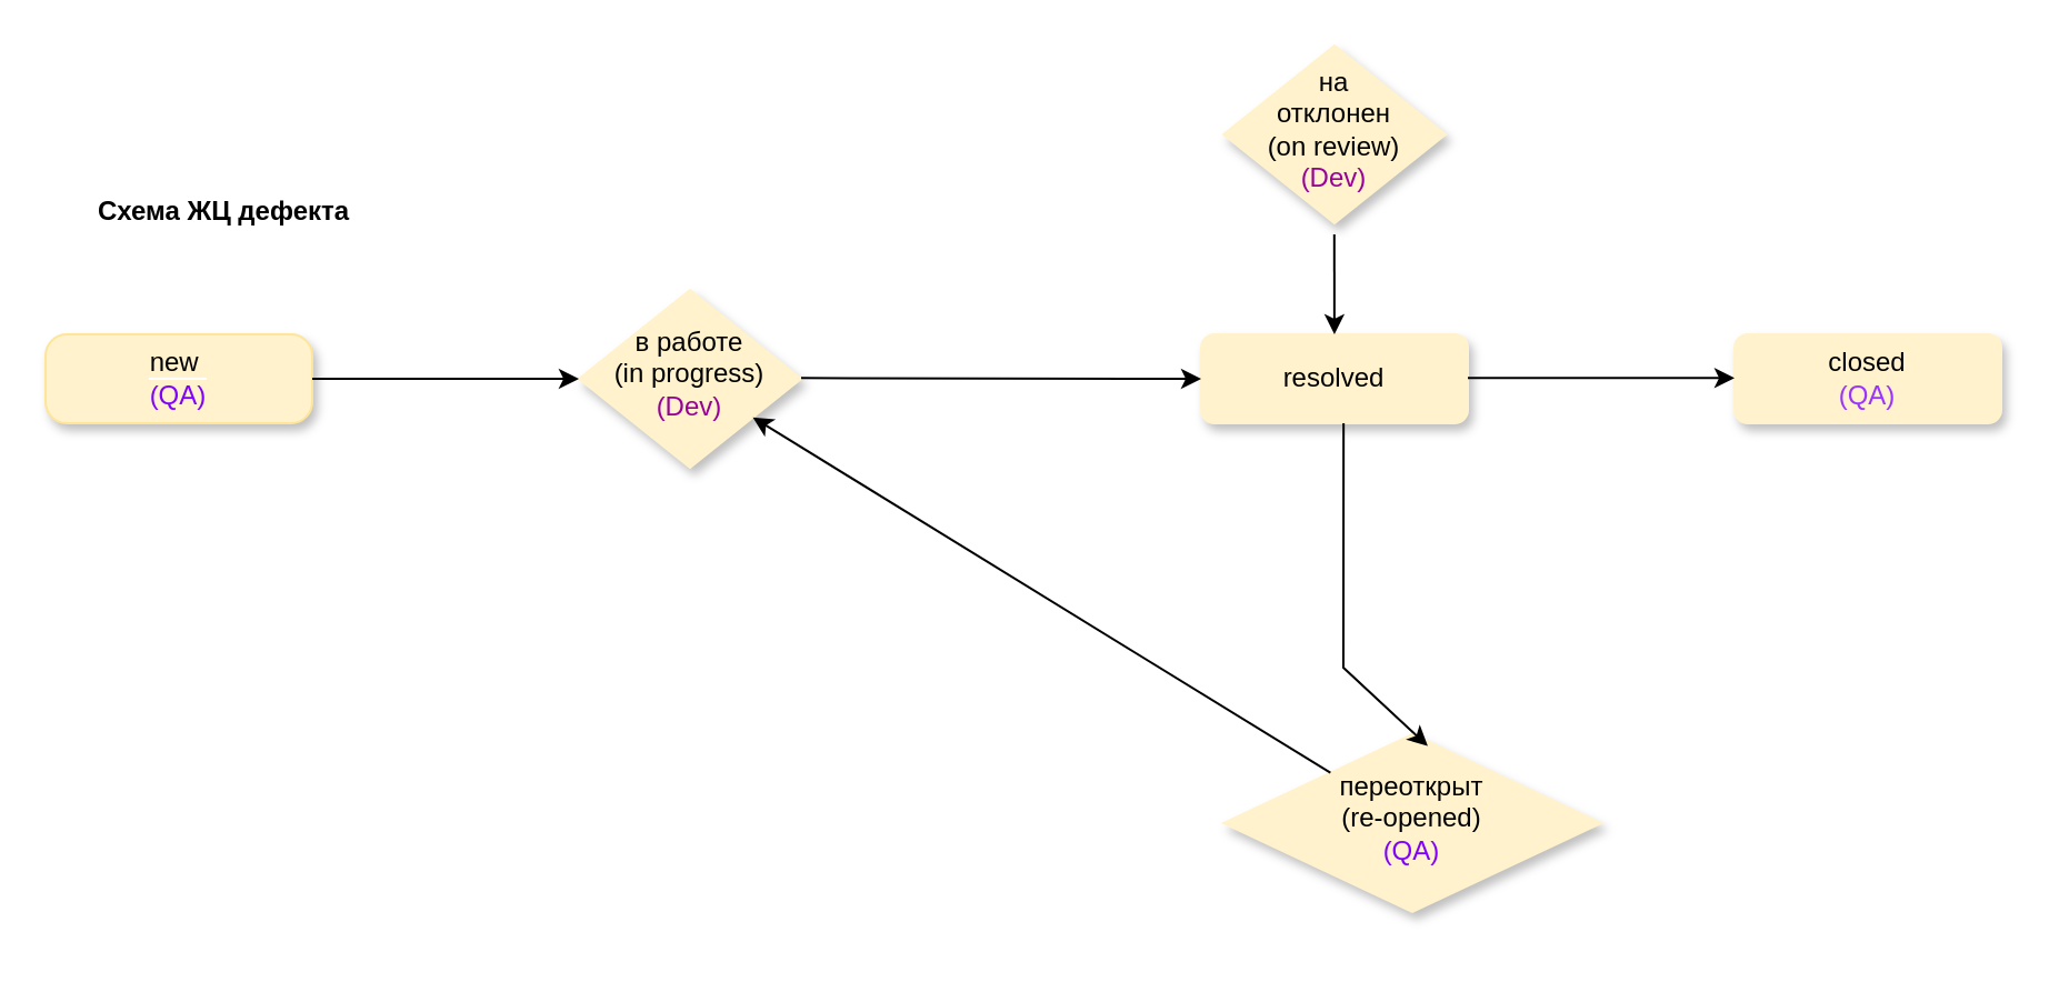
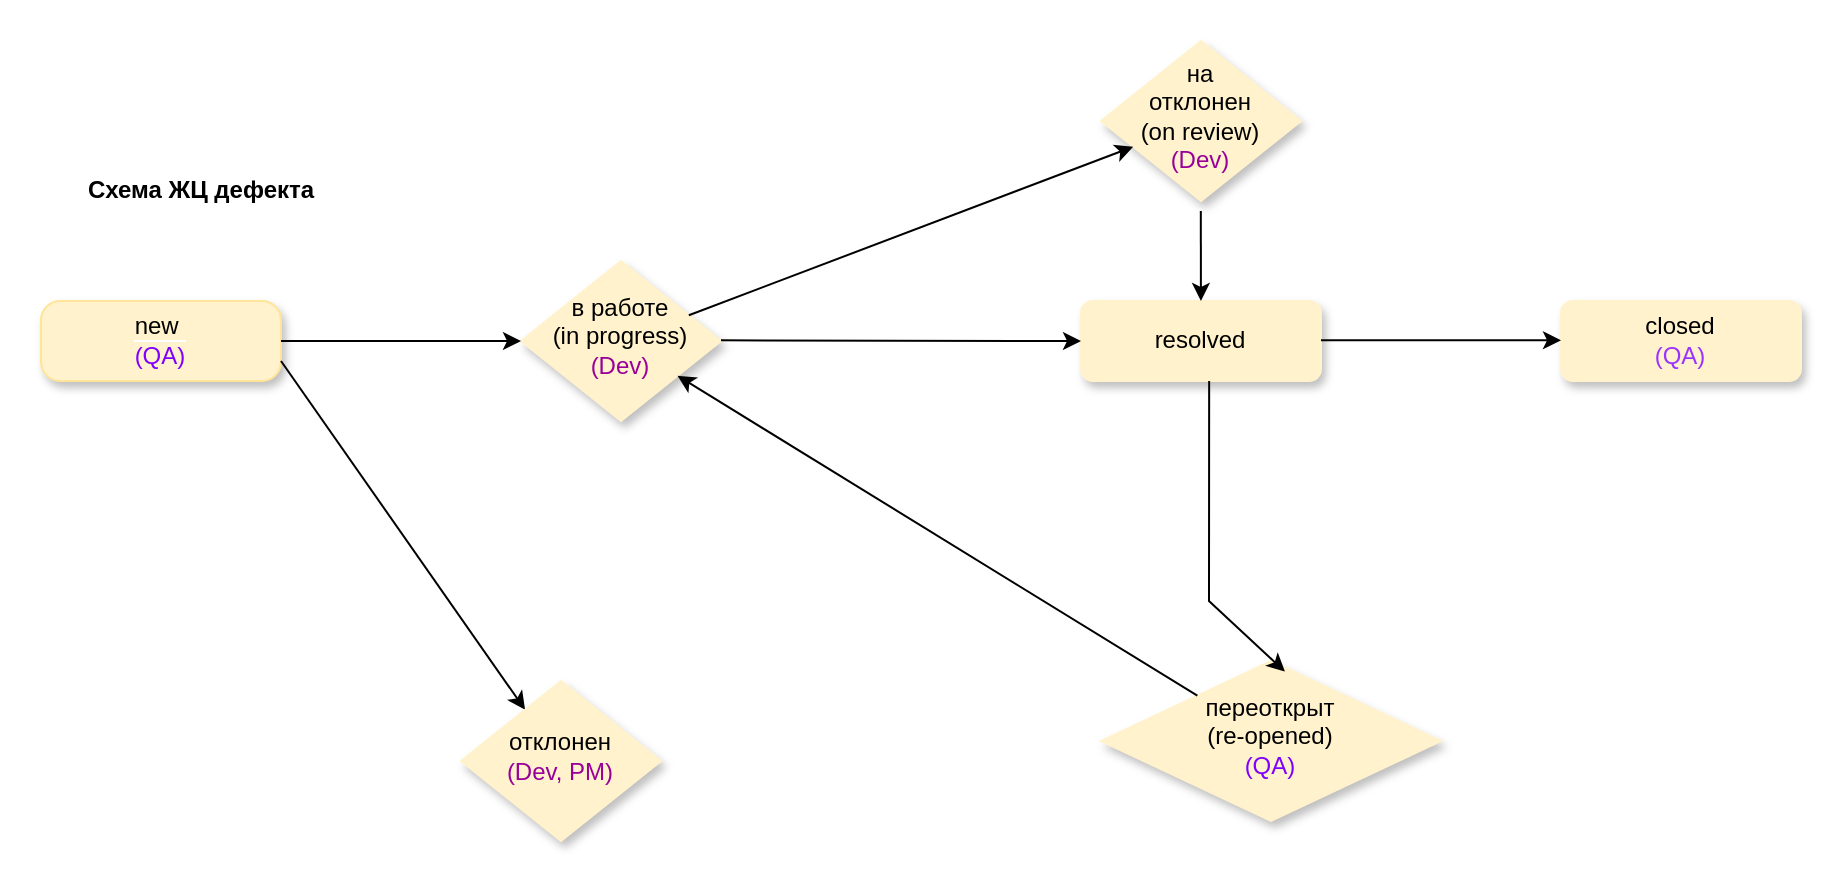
+ <mxCell id="12" value="" style="endArrow=classic;html=1;rounded=0;" edge="1" parent="1" source="3" target="11"><mxGeometry width="50" height="50" relative="1" as="geometry"><mxPoint x="570" y="53.36" as="sourcePoint" /><mxPoint x="682" y="130" as="targetPoint" /></mxGeometry></mxCell>
+ <mxCell id="7" value="" style="endArrow=classic;html=1;rounded=0;exitX=1;exitY=0.75;exitDx=0;exitDy=0;" edge="1" parent="1" source="2" target="8"><mxGeometry width="50" height="50" relative="1" as="geometry"><mxPoint x="140" y="290" as="sourcePoint" /><mxPoint x="190" y="240" as="targetPoint" /></mxGeometry></mxCell>
+ <mxCell id="8" value="отклонен&lt;br&gt;&lt;font color=&quot;#990099&quot;&gt;(Dev, PM)&lt;/font&gt;" style="rhombus;whiteSpace=wrap;html=1;shadow=1;fontFamily=Helvetica;fontSize=12;align=center;strokeWidth=1;spacing=6;spacingTop=-4;fillColor=#FFF2CC;strokeColor=#FFF2CC;" vertex="1" parent="1"><mxGeometry x="230" y="339.999" width="100" height="80" as="geometry" /></mxCell>
